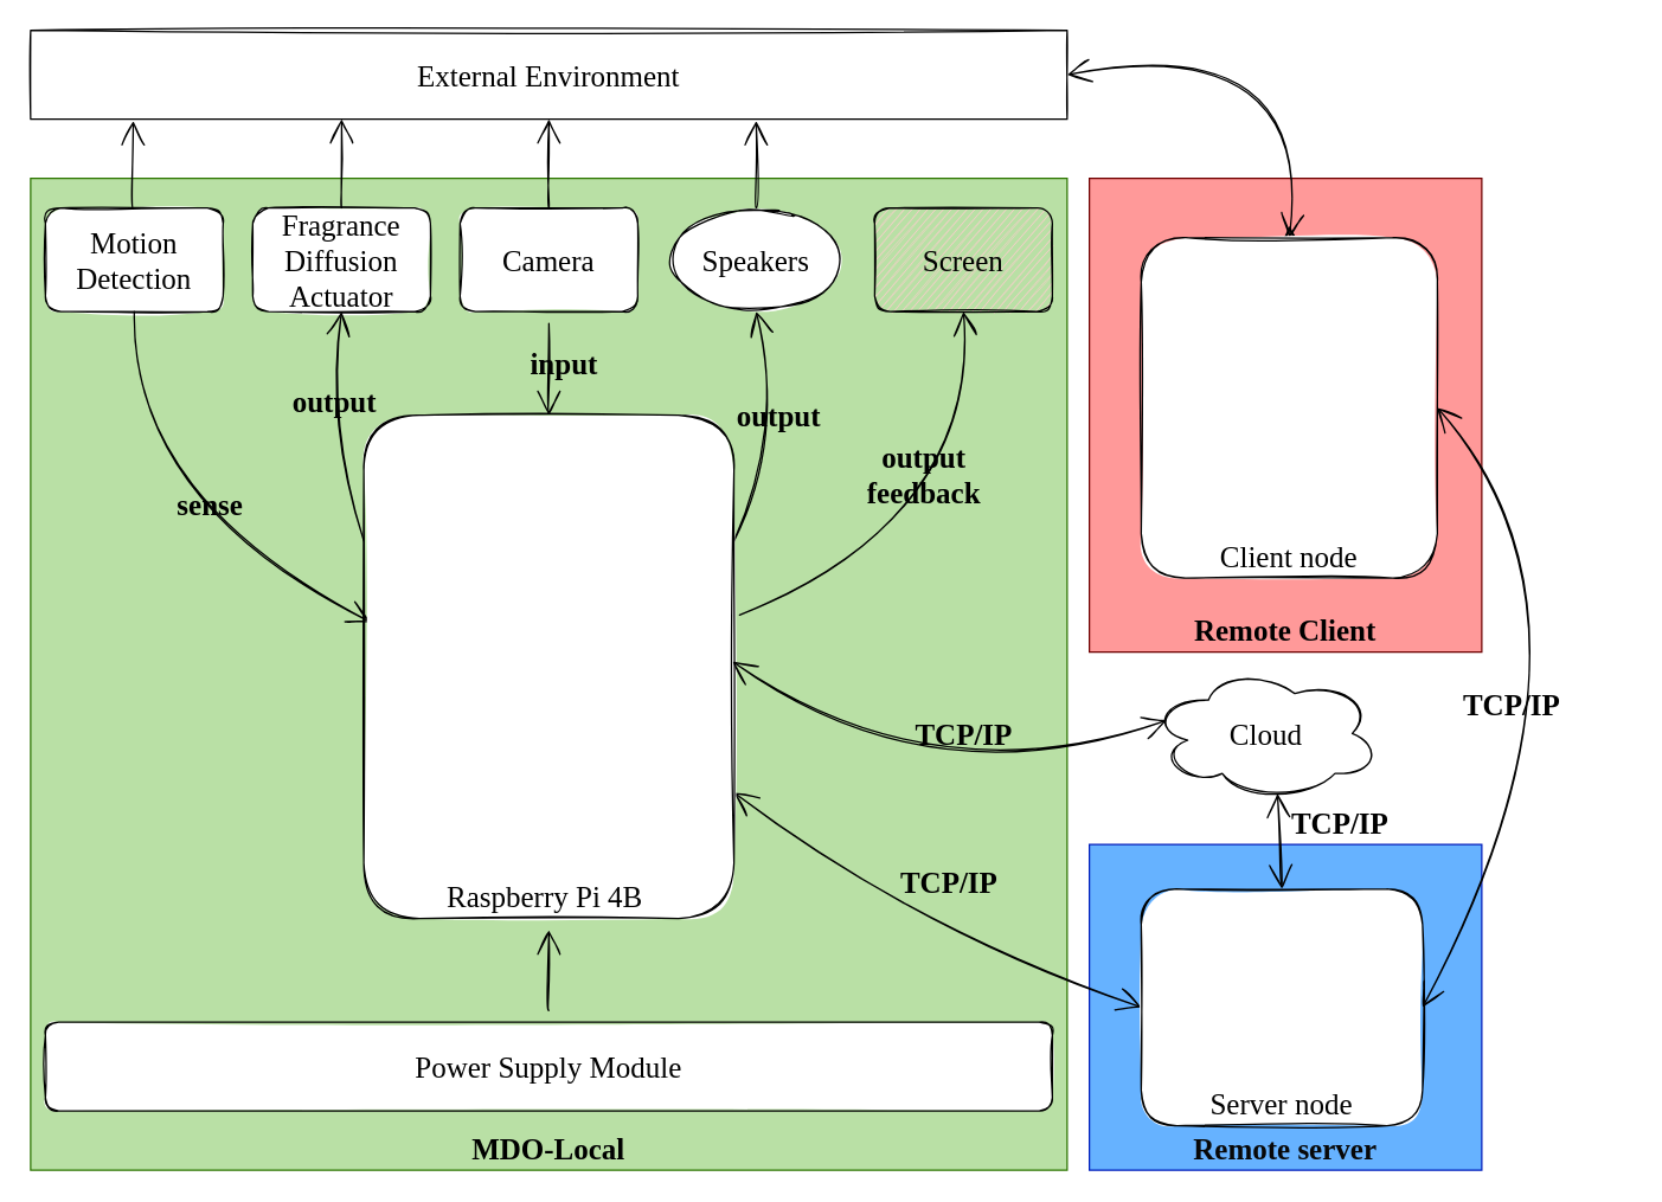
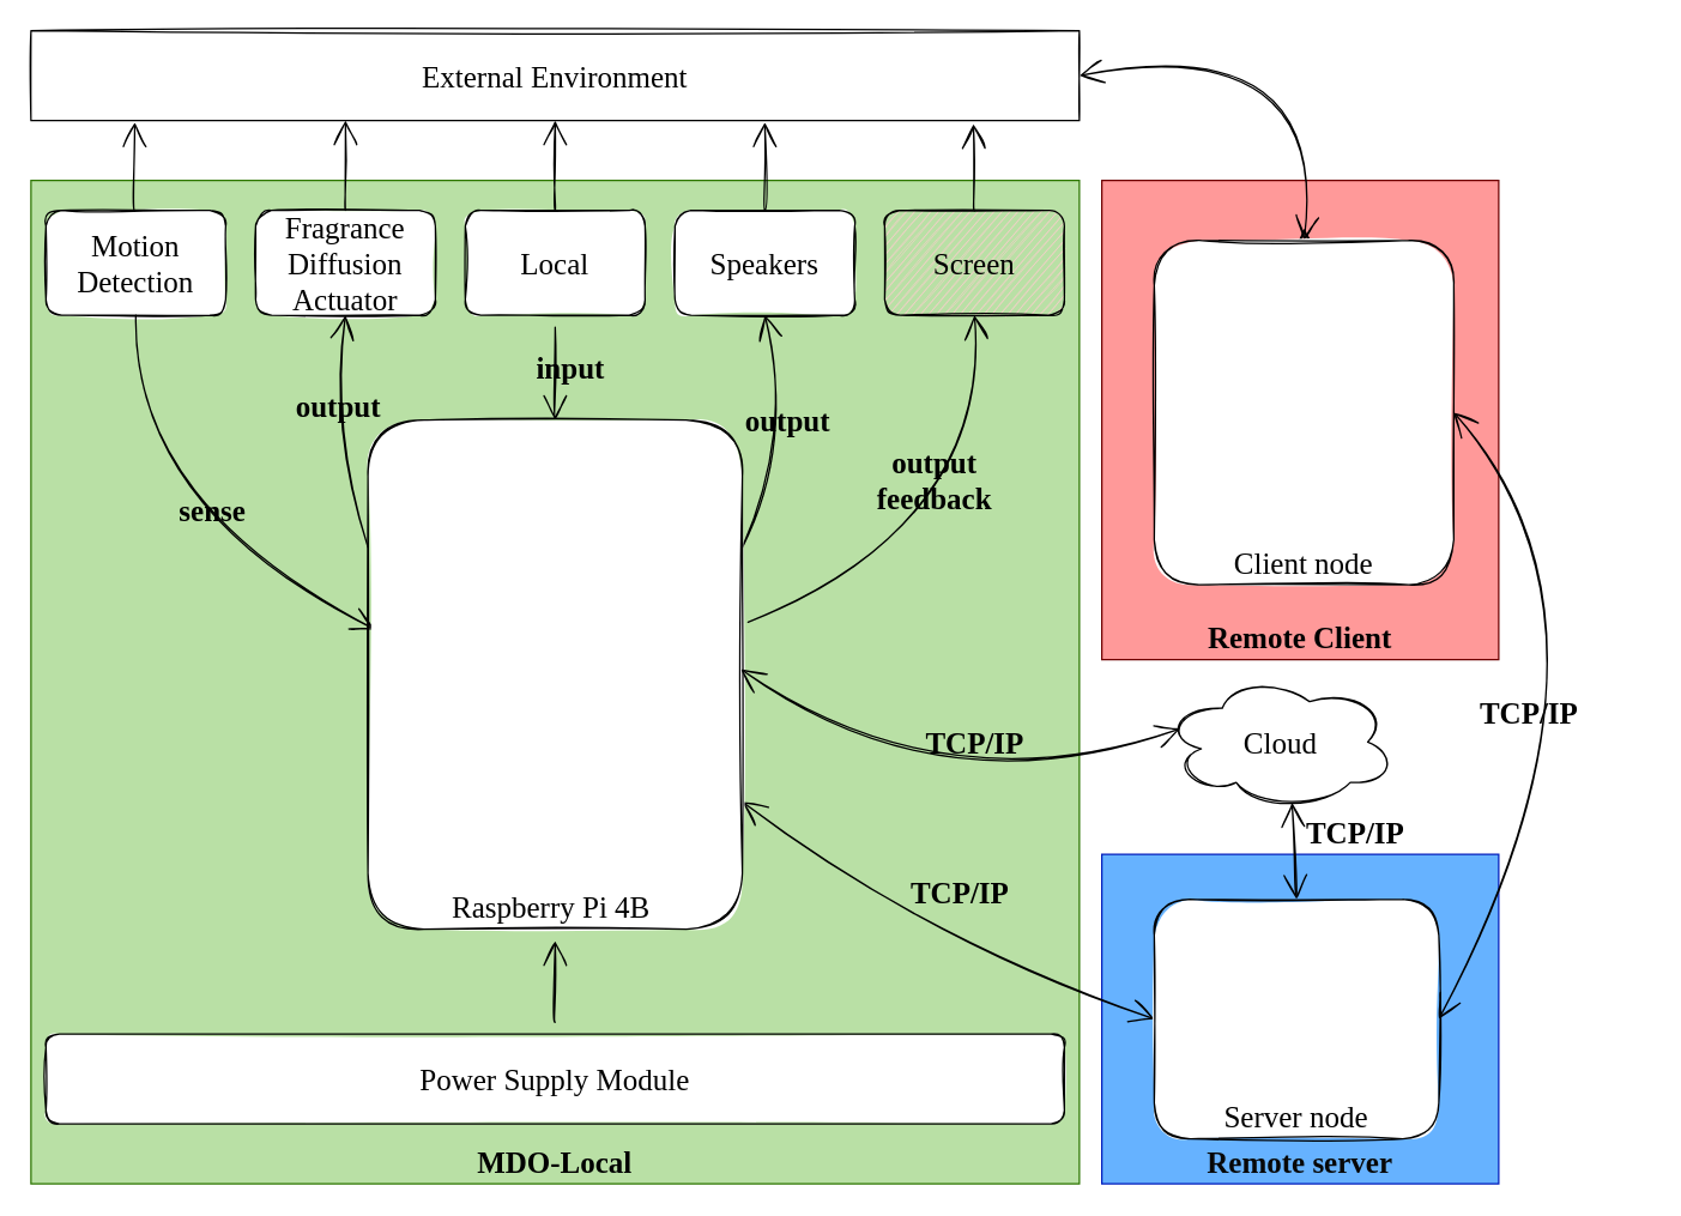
+ <mxCell id="9" style="edgeStyle=none;curved=1;rounded=0;sketch=1;hachureGap=4;orthogonalLoop=1;jettySize=auto;html=1;entryX=0.899;entryY=1.04;entryDx=0;entryDy=0;entryPerimeter=0;fontFamily=Architects Daughter;fontSource=https%3A%2F%2Ffonts.googleapis.com%2Fcss%3Ffamily%3DArchitects%2BDaughter;fontSize=16;endArrow=open;startSize=14;endSize=14;sourcePerimeterSpacing=8;targetPerimeterSpacing=8;exitX=0.5;exitY=0;exitDx=0;exitDy=0;" parent="1" source="10" target="4" edge="1"><mxGeometry relative="1" as="geometry" /></mxCell>
- <mxCell id="8" value="Camera" style="rounded=1;whiteSpace=wrap;html=1;sketch=1;hachureGap=4;pointerEvents=0;fontFamily=Architects Daughter;fontSource=https%3A%2F%2Ffonts.googleapis.com%2Fcss%3Ffamily%3DArchitects%2BDaughter;fontSize=20;" parent="1" vertex="1"><mxGeometry x="310" y="140" width="120" height="70" as="geometry" /></mxCell>
+ <mxCell id="8" value="Local" style="rounded=1;whiteSpace=wrap;html=1;sketch=1;hachureGap=4;pointerEvents=0;fontFamily=Architects Daughter;fontSource=https%3A%2F%2Ffonts.googleapis.com%2Fcss%3Ffamily%3DArchitects%2BDaughter;fontSize=20;" parent="1" vertex="1"><mxGeometry x="310" y="140" width="120" height="70" as="geometry" /></mxCell>
- <mxCell id="12" value="Speakers" style="ellipse;whiteSpace=wrap;html=1;sketch=1;hachureGap=4;pointerEvents=0;fontFamily=Architects Daughter;fontSource=https%3A%2F%2Ffonts.googleapis.com%2Fcss%3Ffamily%3DArchitects%2BDaughter;fontSize=20;" parent="1" vertex="1"><mxGeometry x="450" y="140" width="120" height="70" as="geometry" /></mxCell>
+ <mxCell id="12" value="Speakers" style="rounded=1;whiteSpace=wrap;html=1;sketch=1;hachureGap=4;pointerEvents=0;fontFamily=Architects Daughter;fontSource=https%3A%2F%2Ffonts.googleapis.com%2Fcss%3Ffamily%3DArchitects%2BDaughter;fontSize=20;" parent="1" vertex="1"><mxGeometry x="450" y="140" width="120" height="70" as="geometry" /></mxCell>
